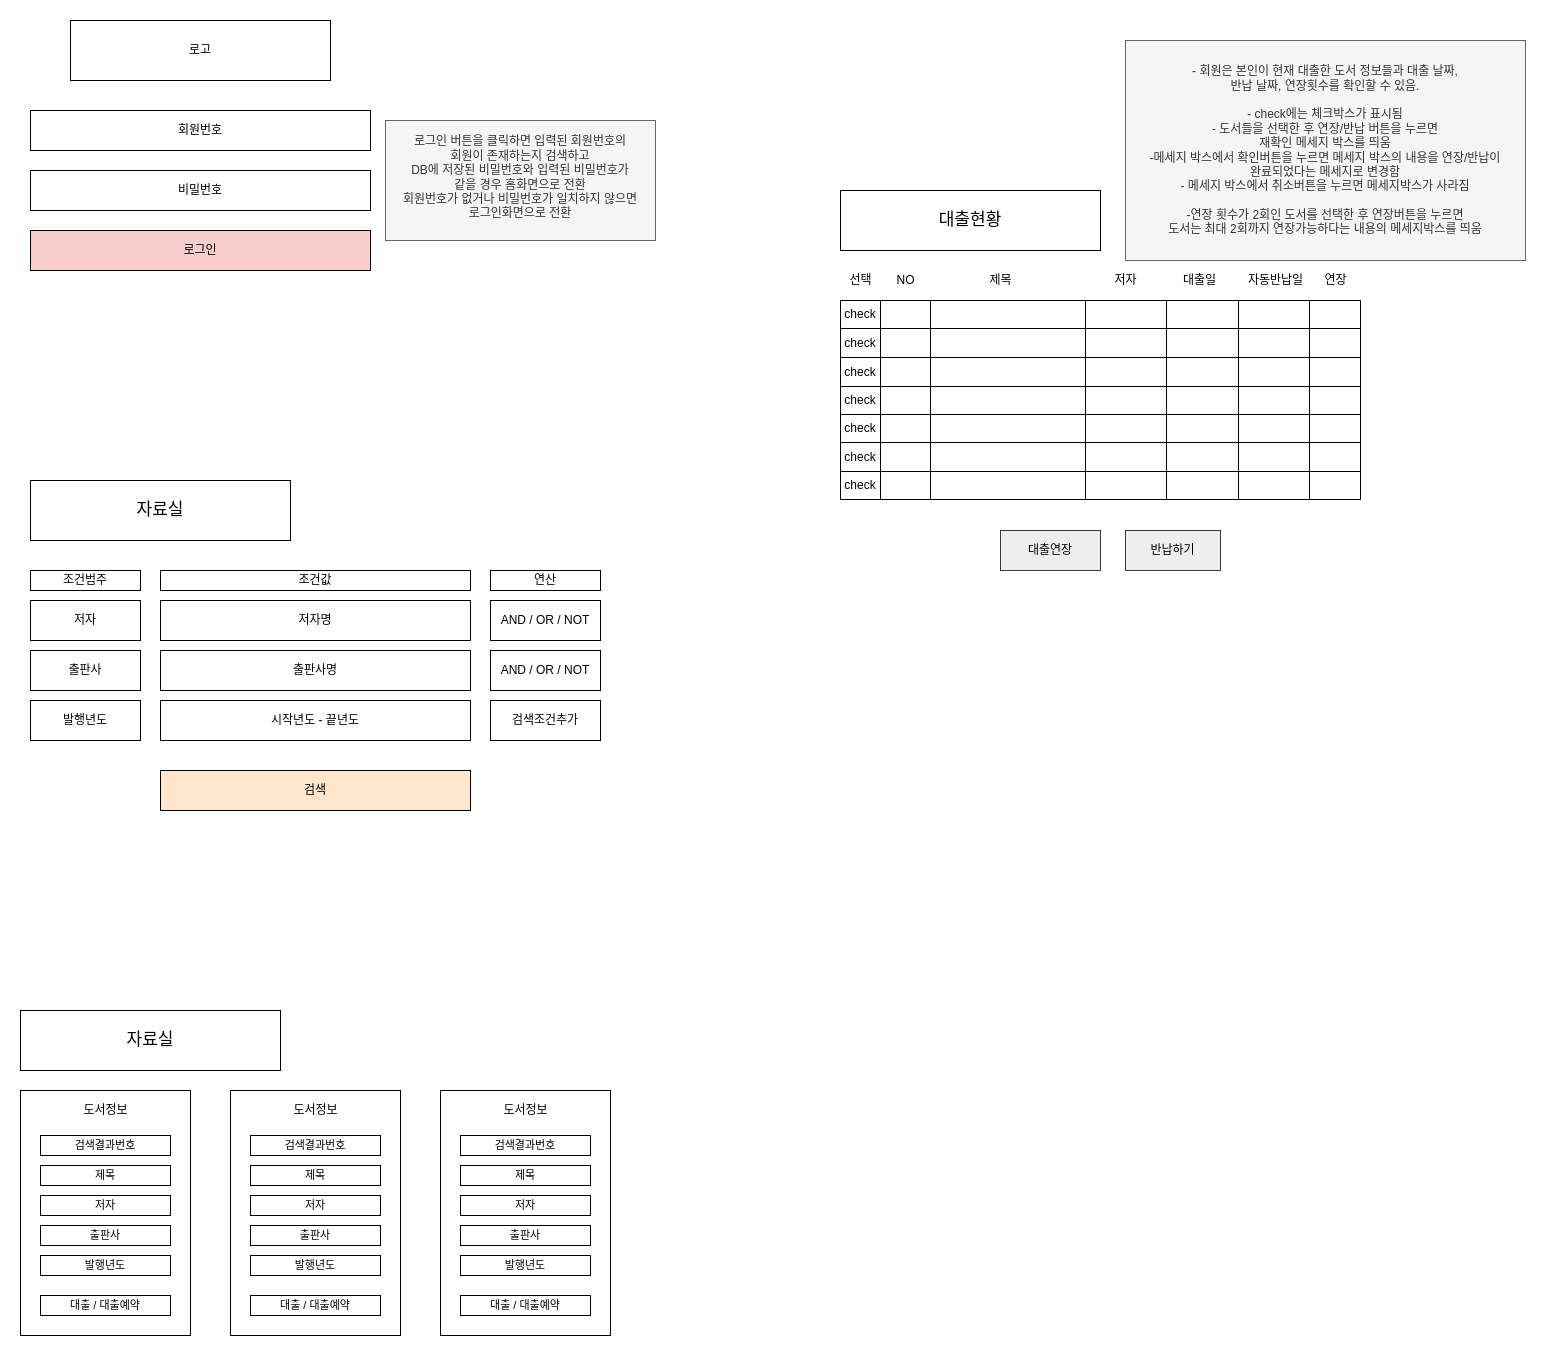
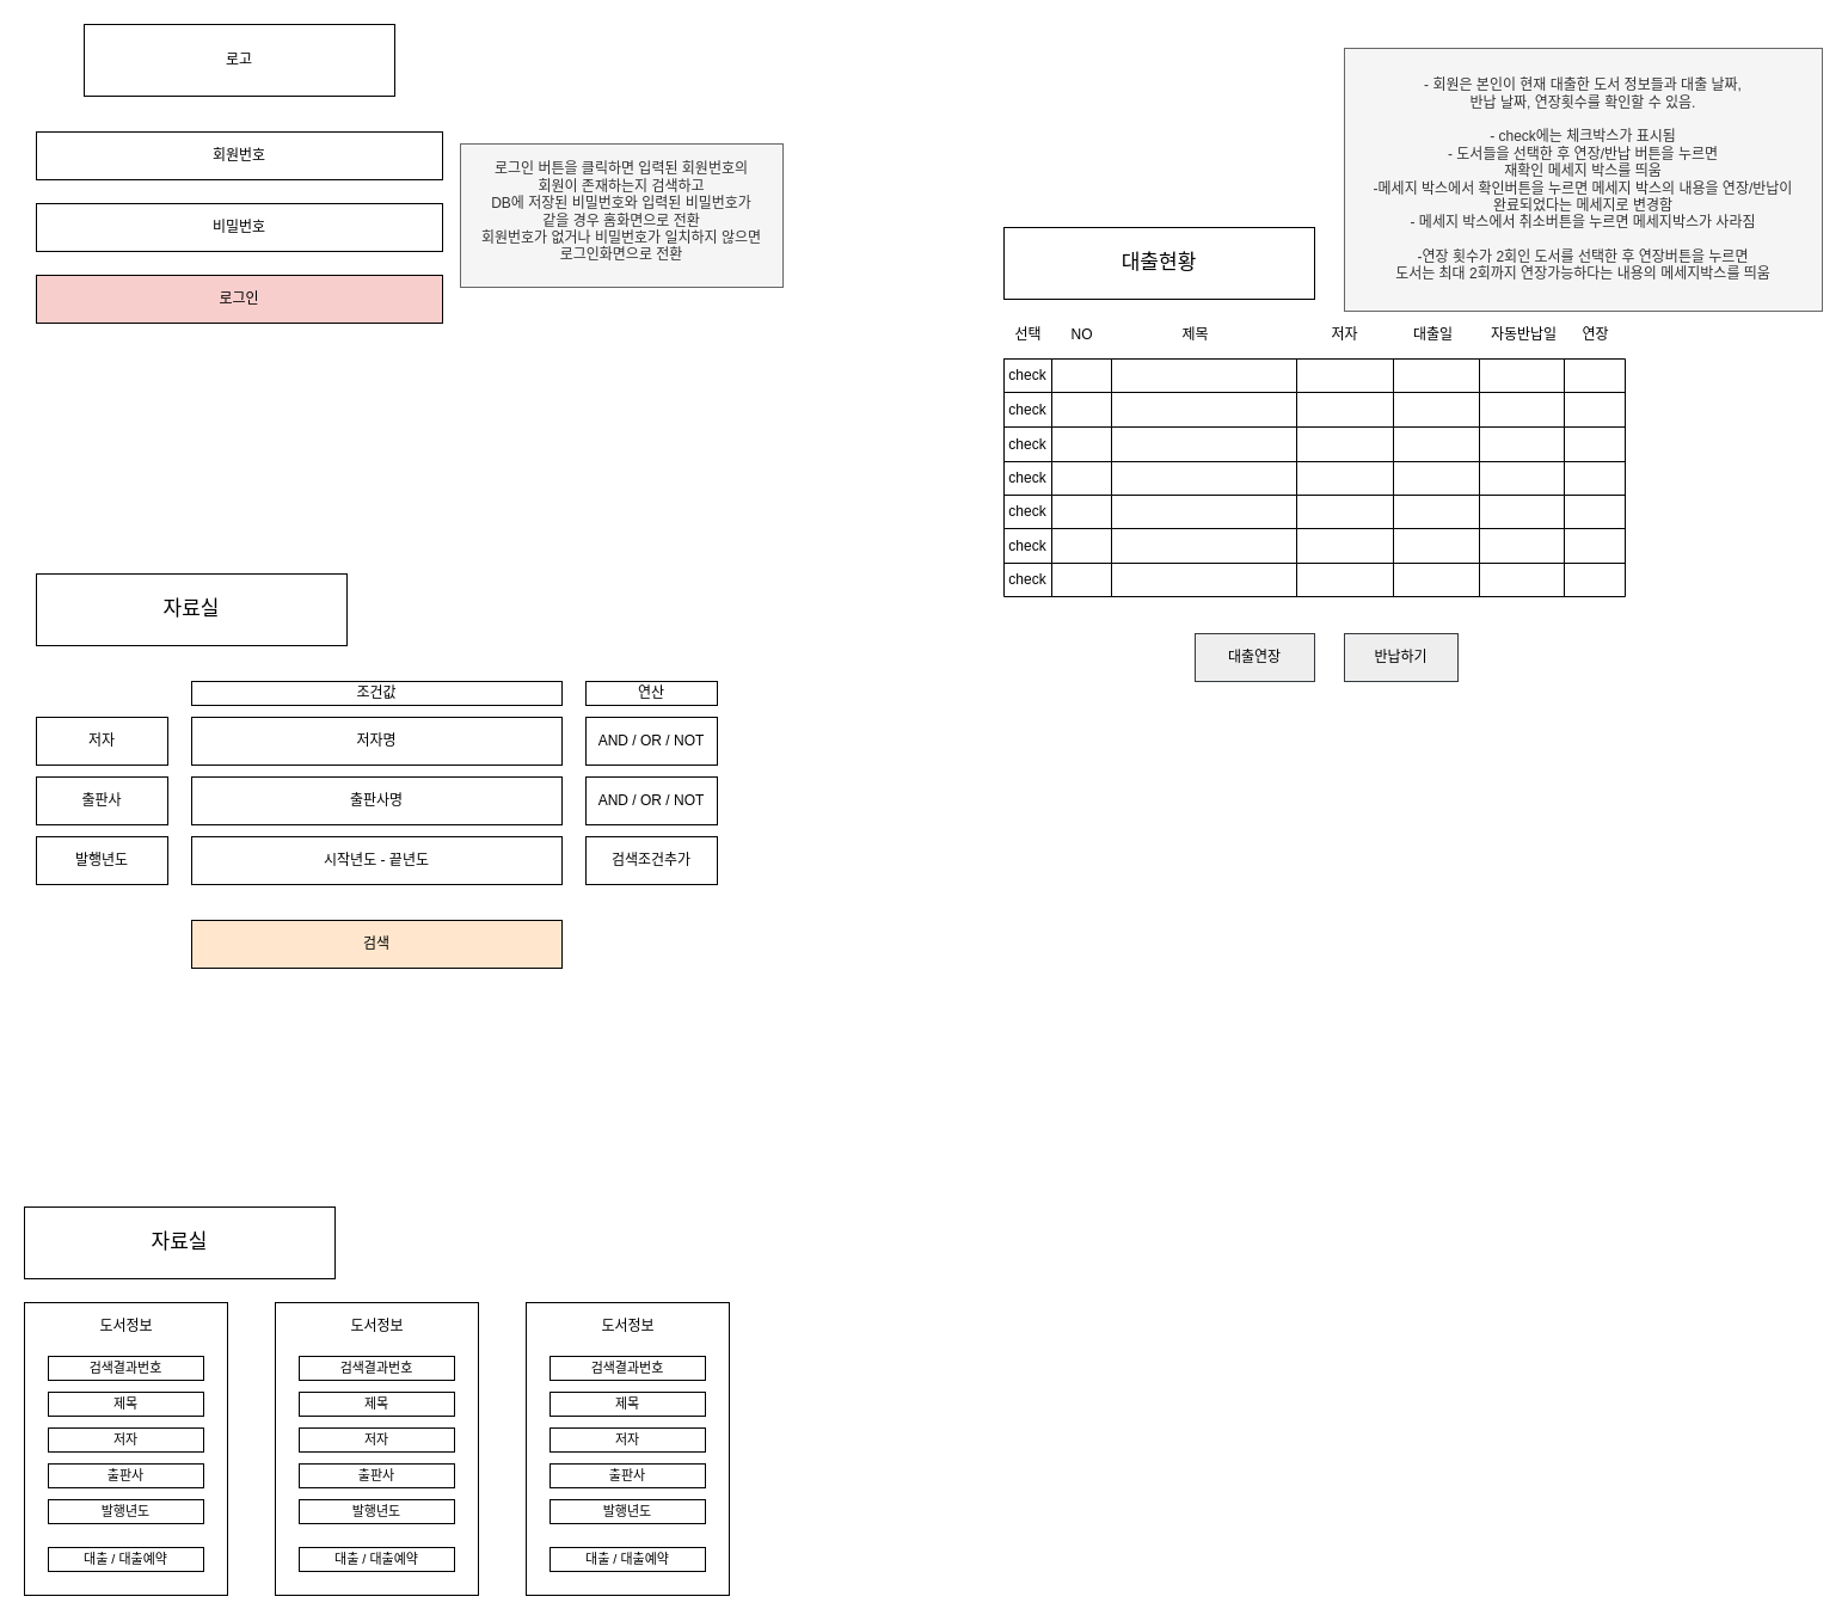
- <mxCell id="26" value="조건범주" style="rounded=0;whiteSpace=wrap;html=1;" vertex="1" parent="1"><mxGeometry x="30" y="570" width="110" height="20" as="geometry" /></mxCell>
